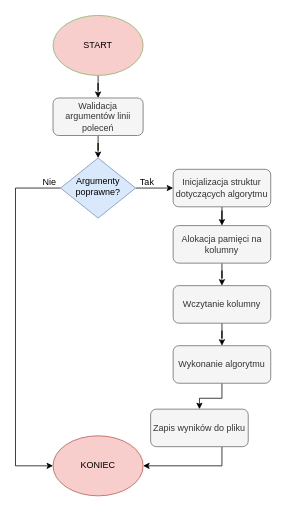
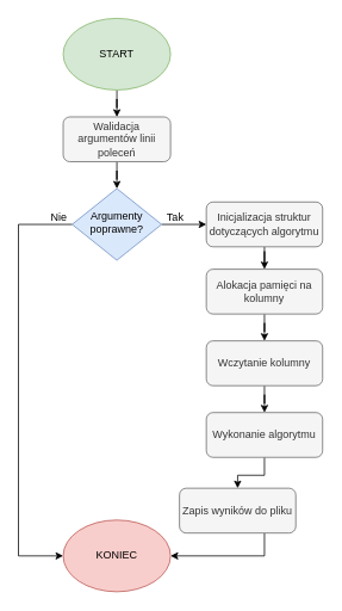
- <mxCell id="10" value="START" style="ellipse;whiteSpace=wrap;html=1;fillColor=#f8cecc;strokeColor=#82b366;" vertex="1" parent="1"><mxGeometry x="70" y="20" width="120" height="80" as="geometry" /></mxCell>
+ <mxCell id="10" value="START" style="ellipse;whiteSpace=wrap;html=1;fillColor=#d5e8d4;strokeColor=#82b366;" vertex="1" parent="1"><mxGeometry x="70" y="20" width="120" height="80" as="geometry" /></mxCell>
